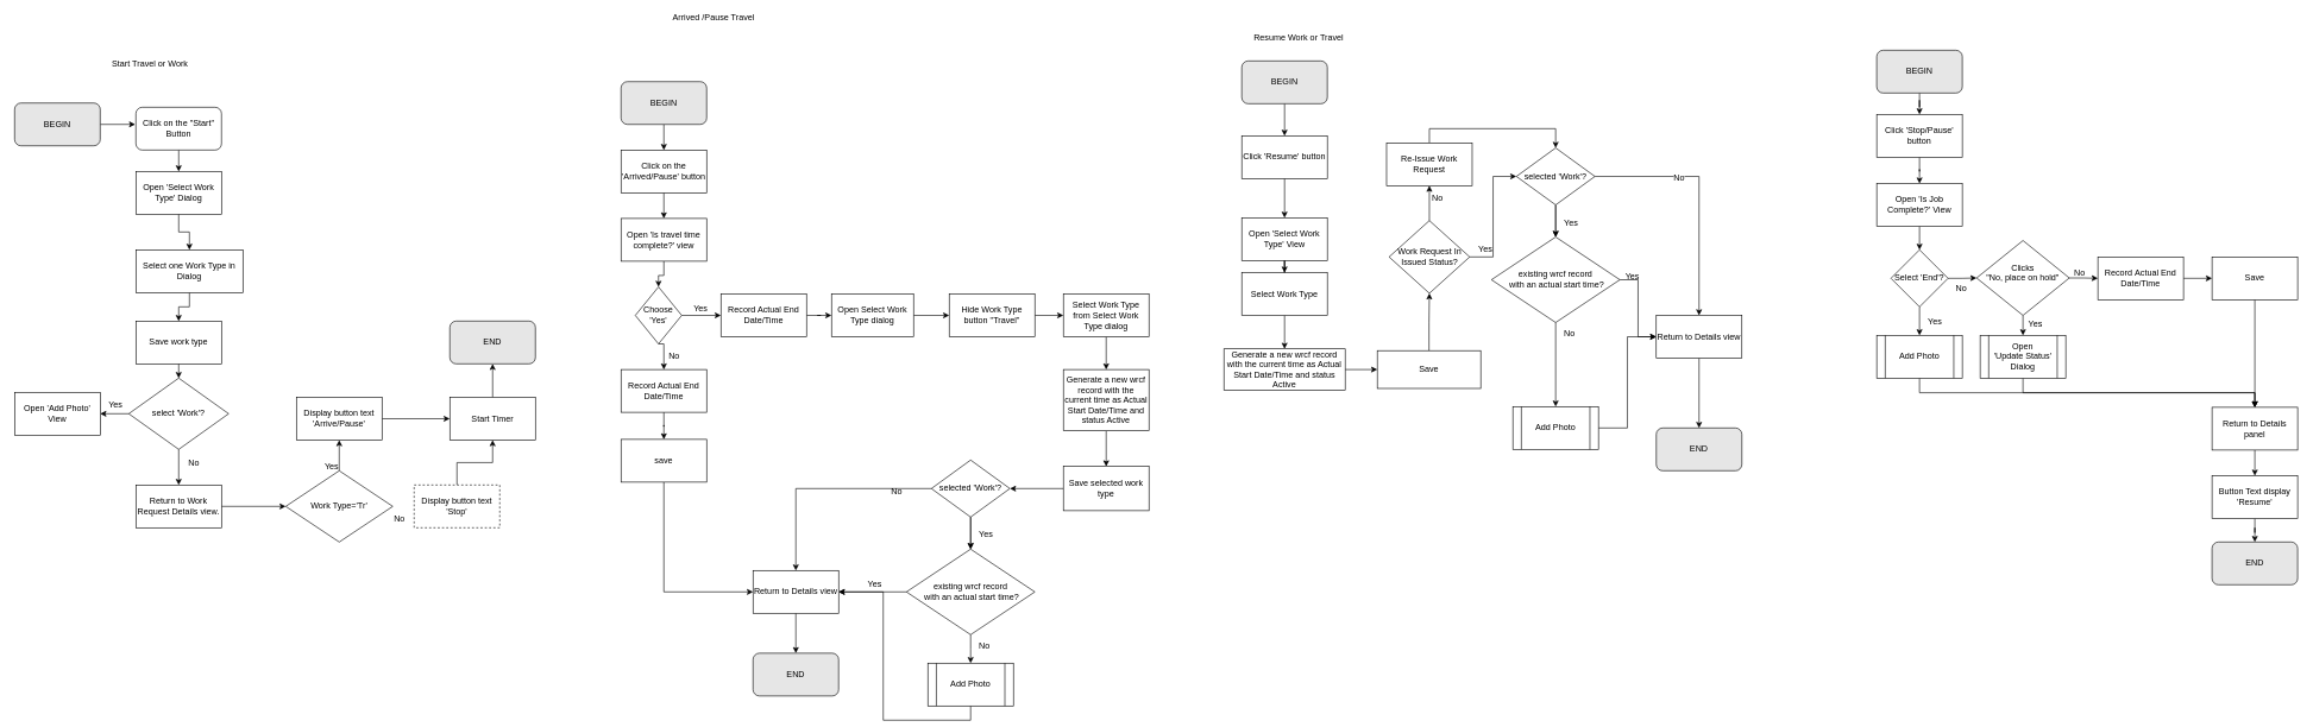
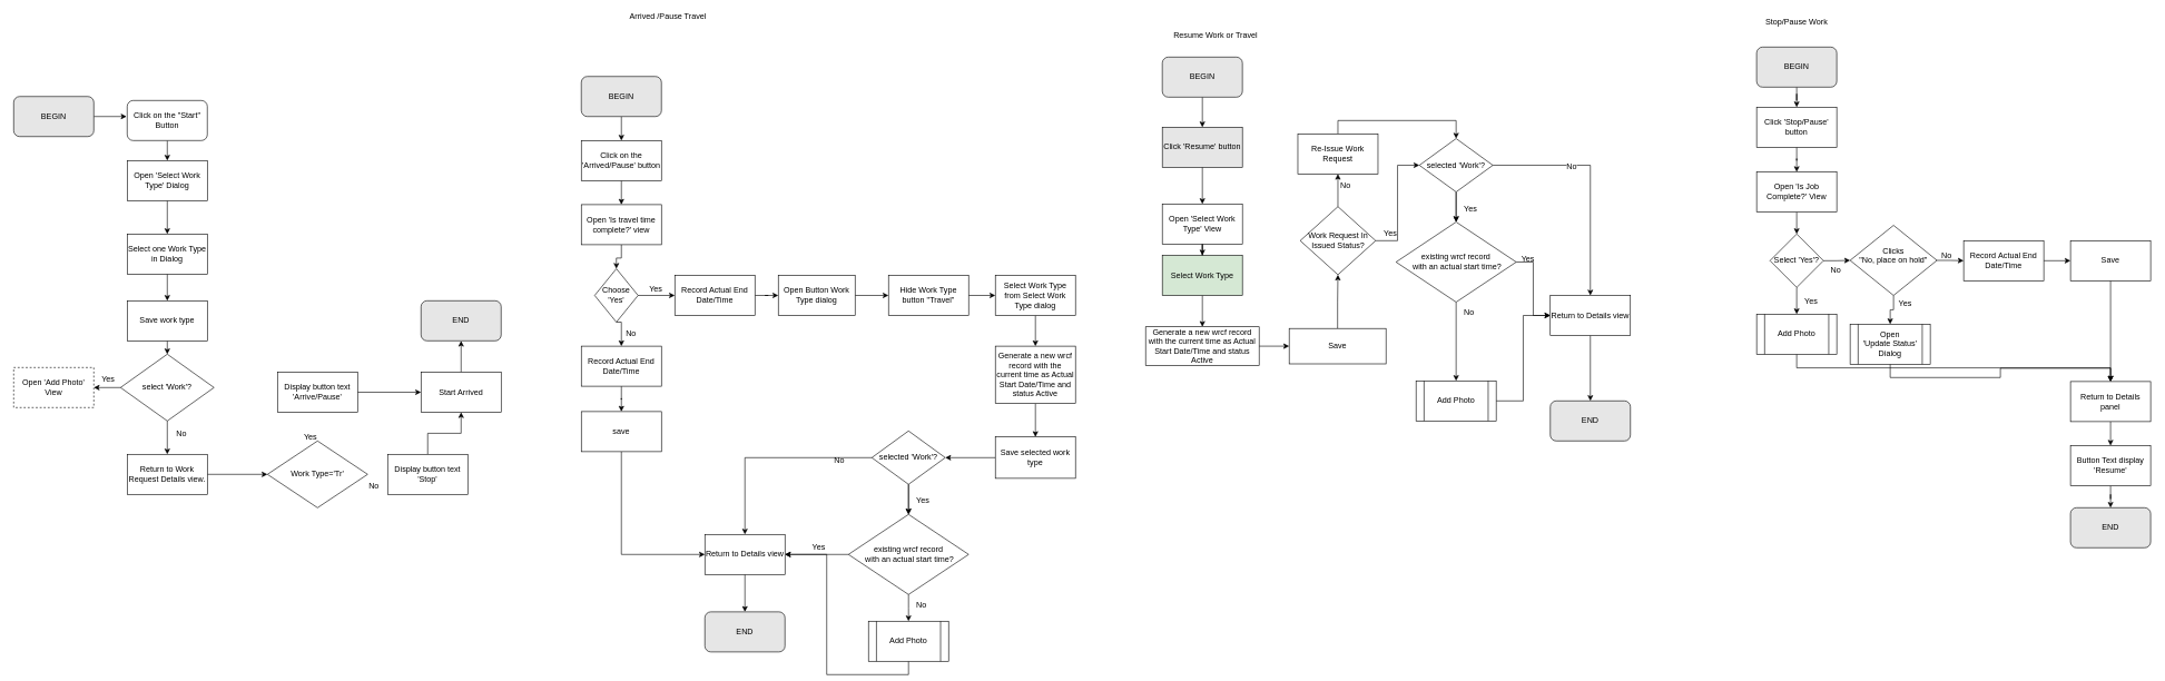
+ <mxCell id="112" value="Stop/Pause Work&lt;br&gt;&lt;br&gt;" style="text;html=1;strokeColor=none;fillColor=none;align=center;verticalAlign=middle;whiteSpace=wrap;rounded=0;" vertex="1" parent="1"><mxGeometry x="2630" y="30" width="120" height="20" as="geometry" /></mxCell>
- <mxCell id="31" value="Start Travel or Work" style="text;html=1;strokeColor=none;fillColor=none;align=center;verticalAlign=middle;whiteSpace=wrap;rounded=0;" vertex="1" parent="1"><mxGeometry x="150" y="80" width="120" height="20" as="geometry" /></mxCell>
- <mxCell id="78" value="Click '&lt;span&gt;Resume&lt;/span&gt;' button" style="rounded=0;whiteSpace=wrap;html=1;fillColor=#FFFFFF;" vertex="1" parent="1"><mxGeometry x="1740" y="190" width="120" height="60" as="geometry" /></mxCell>
+ <mxCell id="78" value="Click '&lt;span&gt;Resume&lt;/span&gt;' button" style="rounded=0;whiteSpace=wrap;html=1;fillColor=#e6e6e6;" vertex="1" parent="1"><mxGeometry x="1740" y="190" width="120" height="60" as="geometry" /></mxCell>
- <mxCell id="7" value="Select one Work Type in Dialog&lt;br&gt;" style="rounded=0;whiteSpace=wrap;html=1;" vertex="1" parent="1"><mxGeometry x="190" y="350" width="150" height="60" as="geometry" /></mxCell>
+ <mxCell id="7" value="Select one Work Type in Dialog&lt;br&gt;" style="rounded=0;whiteSpace=wrap;html=1;" vertex="1" parent="1"><mxGeometry x="190" y="350" width="120" height="60" as="geometry" /></mxCell>
- <mxCell id="121" value="Select 'End'?" style="rhombus;whiteSpace=wrap;html=1;fillColor=#FFFFFF;" vertex="1" parent="1"><mxGeometry x="2650" y="350" width="80" height="80" as="geometry" /></mxCell>
+ <mxCell id="121" value="Select 'Yes'?" style="rhombus;whiteSpace=wrap;html=1;fillColor=#FFFFFF;" vertex="1" parent="1"><mxGeometry x="2650" y="350" width="80" height="80" as="geometry" /></mxCell>
- <mxCell id="82" value="Select Work Type" style="rounded=0;whiteSpace=wrap;html=1;fillColor=#FFFFFF;" vertex="1" parent="1"><mxGeometry x="1740" y="382" width="120" height="60" as="geometry" /></mxCell>
+ <mxCell id="82" value="Select Work Type" style="rounded=0;whiteSpace=wrap;html=1;fillColor=#d5e8d4;" vertex="1" parent="1"><mxGeometry x="1740" y="382" width="120" height="60" as="geometry" /></mxCell>
- <mxCell id="49" value="&lt;span&gt;Open Select Work Type dialog&lt;/span&gt;" style="rounded=0;whiteSpace=wrap;html=1;fillColor=#FFFFFF;" vertex="1" parent="1"><mxGeometry x="1165" y="412" width="115" height="60" as="geometry" /></mxCell>
+ <mxCell id="49" value="&lt;span&gt;Open Button Work Type dialog&lt;/span&gt;" style="rounded=0;whiteSpace=wrap;html=1;fillColor=#FFFFFF;" vertex="1" parent="1"><mxGeometry x="1165" y="412" width="115" height="60" as="geometry" /></mxCell>
- <mxCell id="139" value="Open &lt;br&gt;'Update Status' Dialog" style="shape=process;whiteSpace=wrap;html=1;backgroundOutline=1;fillColor=#FFFFFF;" vertex="1" parent="1"><mxGeometry x="2775" y="470" width="120" height="60" as="geometry" /></mxCell>
+ <mxCell id="139" value="Open &lt;br&gt;'Update Status' Dialog" style="shape=process;whiteSpace=wrap;html=1;backgroundOutline=1;fillColor=#FFFFFF;" vertex="1" parent="1"><mxGeometry x="2770" y="485" width="120" height="60" as="geometry" /></mxCell>
- <mxCell id="15" value="Open 'Add Photo' View" style="rounded=0;whiteSpace=wrap;html=1;" vertex="1" parent="1"><mxGeometry x="20" y="550" width="120" height="60" as="geometry" /></mxCell>
+ <mxCell id="15" value="Open 'Add Photo' View" style="rounded=0;whiteSpace=wrap;html=1;dashed=1;" vertex="1" parent="1"><mxGeometry x="20" y="550" width="120" height="60" as="geometry" /></mxCell>
- <mxCell id="29" value="Start Timer" style="rounded=0;whiteSpace=wrap;html=1;" vertex="1" parent="1"><mxGeometry x="630" y="557" width="120" height="60" as="geometry" /></mxCell>
+ <mxCell id="29" value="Start Arrived" style="rounded=0;whiteSpace=wrap;html=1;" vertex="1" parent="1"><mxGeometry x="630" y="557" width="120" height="60" as="geometry" /></mxCell>
- <mxCell id="18" style="edgeStyle=orthogonalEdgeStyle;rounded=0;orthogonalLoop=1;jettySize=auto;html=1;exitX=0.5;exitY=0;exitDx=0;exitDy=0;entryX=0.5;entryY=1;entryDx=0;entryDy=0;" edge="1" parent="1" source="19" target="21"><mxGeometry relative="1" as="geometry" /></mxCell>
- <mxCell id="24" value="Display button text&lt;br&gt;'Stop'&lt;br&gt;" style="rounded=0;whiteSpace=wrap;html=1;dashed=1;" vertex="1" parent="1"><mxGeometry x="580" y="680" width="120" height="60" as="geometry" /></mxCell>
+ <mxCell id="24" value="Display button text&lt;br&gt;'Stop'&lt;br&gt;" style="rounded=0;whiteSpace=wrap;html=1;" vertex="1" parent="1"><mxGeometry x="580" y="680" width="120" height="60" as="geometry" /></mxCell>
